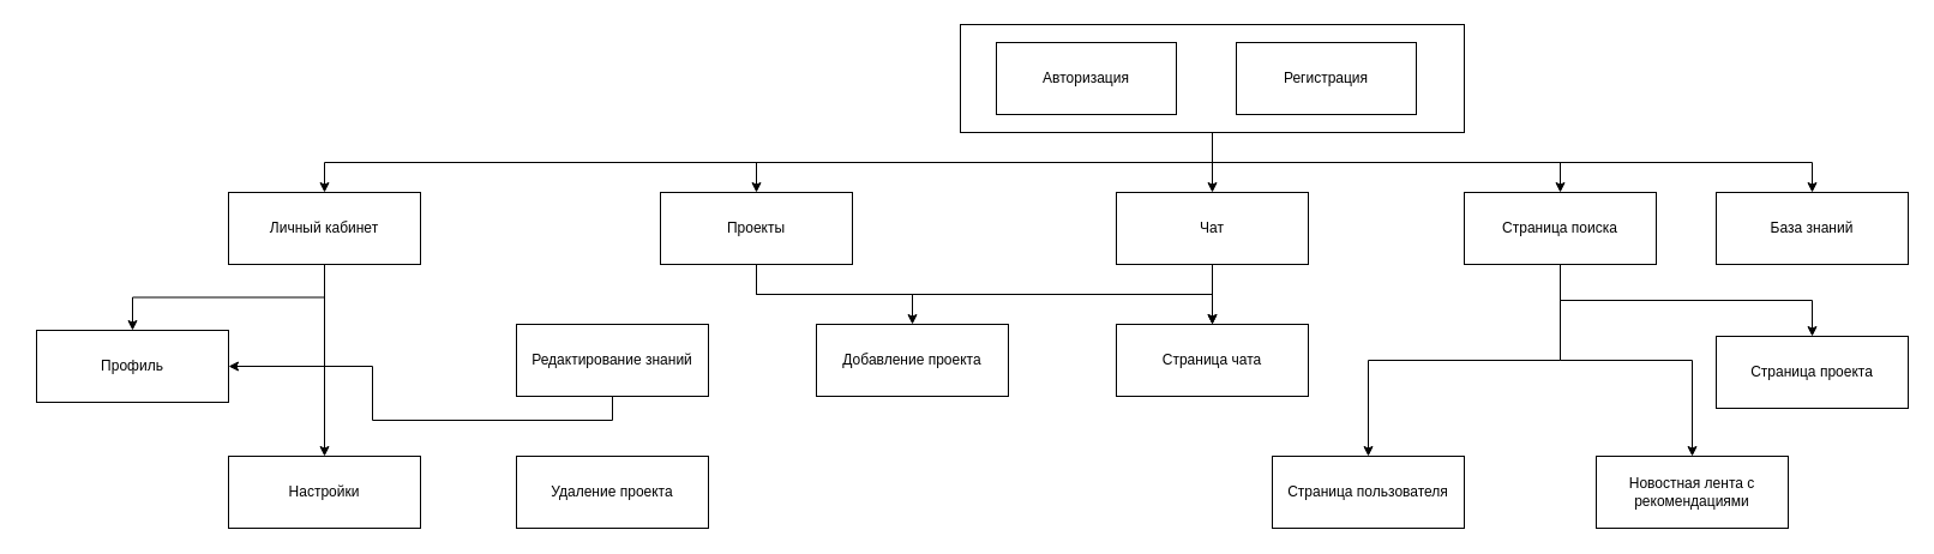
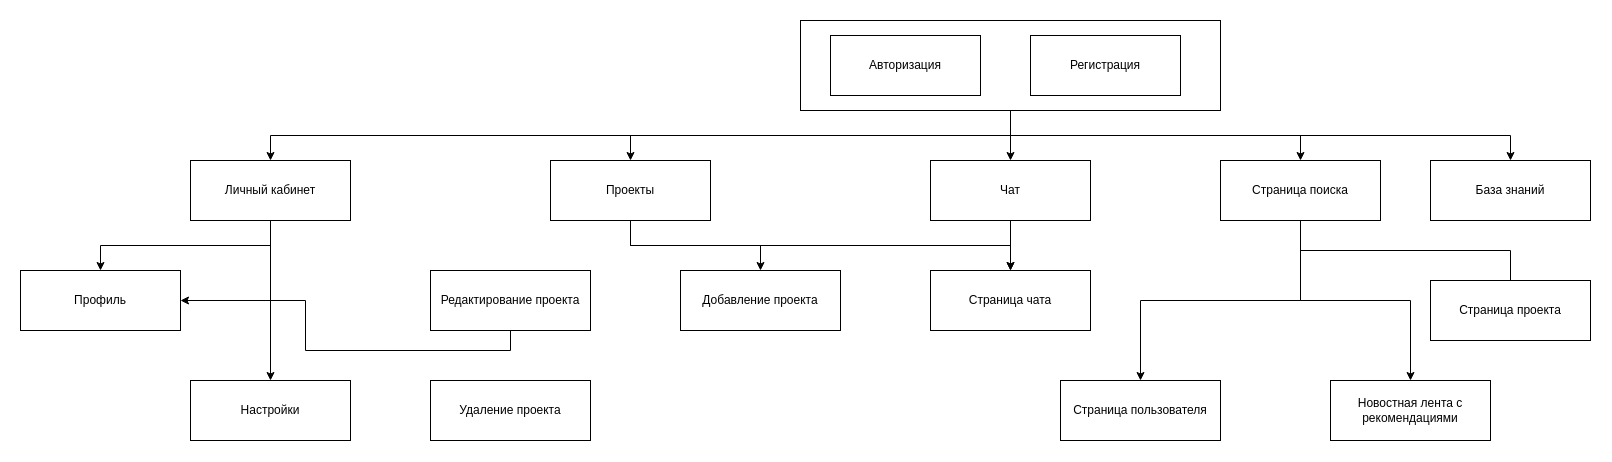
- <mxCell id="12" style="edgeStyle=orthogonalEdgeStyle;rounded=0;orthogonalLoop=1;jettySize=auto;html=1;exitX=0.5;exitY=1;exitDx=0;exitDy=0;" parent="1" source="15" target="22" edge="1"><mxGeometry relative="1" as="geometry" /></mxCell>
+ <mxCell id="12" style="edgeStyle=orthogonalEdgeStyle;rounded=0;orthogonalLoop=1;jettySize=auto;html=1;exitX=0.5;exitY=1;exitDx=0;exitDy=0;endArrow=none;" parent="1" source="15" target="22" edge="1"><mxGeometry relative="1" as="geometry" /></mxCell>
- <mxCell id="28" value="Редактирование знаний" style="rounded=0;whiteSpace=wrap;html=1;" parent="1" vertex="1"><mxGeometry x="430" y="270" width="160" height="60" as="geometry" /></mxCell>
+ <mxCell id="28" value="Редактирование проекта" style="rounded=0;whiteSpace=wrap;html=1;" parent="1" vertex="1"><mxGeometry x="430" y="270" width="160" height="60" as="geometry" /></mxCell>
- <mxCell id="19" value="Профиль" style="rounded=0;whiteSpace=wrap;html=1;" parent="1" vertex="1"><mxGeometry x="30" y="275" width="160" height="60" as="geometry" /></mxCell>
+ <mxCell id="19" value="Профиль" style="rounded=0;whiteSpace=wrap;html=1;" parent="1" vertex="1"><mxGeometry x="20" y="270" width="160" height="60" as="geometry" /></mxCell>
